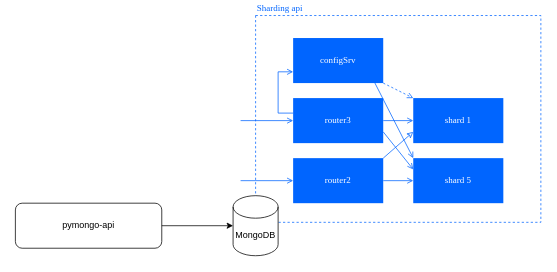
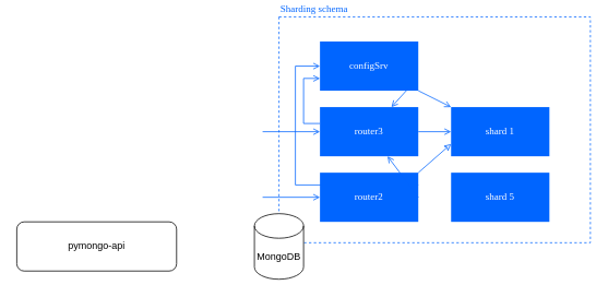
- <mxCell id="2" value="&lt;font face=&quot;SB Sans Interface&quot;&gt;&lt;span style=&quot;background-color: rgb(255, 255, 255);&quot;&gt;Sharding api&lt;/span&gt;&lt;/font&gt;" style="dashed=1;strokeColor=#0065FF;fontColor=#0065FF;verticalAlign=bottom;labelPosition=center;verticalLabelPosition=top;align=left;textDirection=ltr;html=1;spacingBottom=0;labelBackgroundColor=none;whiteSpace=wrap;horizontal=1;fillColor=none;" parent="1" vertex="1"><mxGeometry x="340" y="20" width="380" height="275.5" as="geometry" /></mxCell>
+ <mxCell id="2" value="&lt;font face=&quot;SB Sans Interface&quot;&gt;&lt;span style=&quot;background-color: rgb(255, 255, 255);&quot;&gt;Sharding schema&lt;/span&gt;&lt;/font&gt;" style="dashed=1;strokeColor=#0065FF;fontColor=#0065FF;verticalAlign=bottom;labelPosition=center;verticalLabelPosition=top;align=left;textDirection=ltr;html=1;spacingBottom=0;labelBackgroundColor=none;whiteSpace=wrap;horizontal=1;fillColor=none;" parent="1" vertex="1"><mxGeometry x="340" y="20" width="380" height="275.5" as="geometry" /></mxCell>
- <mxCell id="15" value="" style="endArrow=open;html=1;rounded=0;endFill=0;strokeColor=#0065FF;dashed=1;" edge="1" parent="1" source="10" target="7"><mxGeometry width="50" height="50" relative="1" as="geometry"><mxPoint x="520" y="170" as="sourcePoint" /><mxPoint x="560" y="170" as="targetPoint" /></mxGeometry></mxCell>
+ <mxCell id="15" value="" style="endArrow=open;html=1;rounded=0;endFill=0;strokeColor=#0065FF;" edge="1" parent="1" source="10" target="7"><mxGeometry width="50" height="50" relative="1" as="geometry"><mxPoint x="520" y="170" as="sourcePoint" /><mxPoint x="560" y="170" as="targetPoint" /></mxGeometry></mxCell>
+ <mxCell id="18" value="" style="endArrow=open;html=1;rounded=0;endFill=0;strokeColor=#0065FF;edgeStyle=orthogonalEdgeStyle;exitX=1;exitY=0.25;exitDx=0;exitDy=0;" edge="1" parent="1" source="9" target="10"><mxGeometry width="50" height="50" relative="1" as="geometry"><mxPoint x="460" y="140" as="sourcePoint" /><mxPoint x="460" y="120" as="targetPoint" /><Array as="points"><mxPoint x="360" y="225" /><mxPoint x="360" y="80" /></Array></mxGeometry></mxCell>
- <mxCell id="16" value="" style="endArrow=open;html=1;rounded=0;endFill=0;strokeColor=#0065FF;exitX=0.897;exitY=0.957;exitDx=0;exitDy=0;exitPerimeter=0;entryX=0;entryY=0;entryDx=0;entryDy=0;" edge="1" parent="1" source="10" target="8"><mxGeometry width="50" height="50" relative="1" as="geometry"><mxPoint x="520" y="120" as="sourcePoint" /><mxPoint x="560" y="140" as="targetPoint" /></mxGeometry></mxCell>
+ <mxCell id="16" value="" style="endArrow=open;html=1;rounded=0;endFill=0;strokeColor=#0065FF;exitX=0.897;exitY=0.957;exitDx=0;exitDy=0;exitPerimeter=0;" edge="1" parent="1" source="10" target="6"><mxGeometry width="50" height="50" relative="1" as="geometry"><mxPoint x="520" y="120" as="sourcePoint" /><mxPoint x="560" y="140" as="targetPoint" /></mxGeometry></mxCell>
- <mxCell id="13" value="" style="endArrow=open;html=1;rounded=0;endFill=0;strokeColor=#0065FF;exitX=1;exitY=0.75;exitDx=0;exitDy=0;entryX=0;entryY=0.25;entryDx=0;entryDy=0;" parent="1" source="6" target="8" edge="1"><mxGeometry width="50" height="50" relative="1" as="geometry"><mxPoint x="520" y="170" as="sourcePoint" /><mxPoint x="560" y="170" as="targetPoint" /></mxGeometry></mxCell>
- <mxCell id="12" value="" style="endArrow=open;html=1;rounded=0;endFill=0;strokeColor=#0065FF;exitX=1;exitY=0.5;exitDx=0;exitDy=0;" parent="1" source="9" target="8" edge="1"><mxGeometry width="50" height="50" relative="1" as="geometry"><mxPoint x="520" y="239.5" as="sourcePoint" /><mxPoint x="560" y="239.5" as="targetPoint" /></mxGeometry></mxCell>
+ <mxCell id="12" value="" style="endArrow=open;html=1;rounded=0;endFill=0;strokeColor=#0065FF;exitX=1;exitY=0.5;exitDx=0;exitDy=0;" parent="1" source="9" target="6" edge="1"><mxGeometry width="50" height="50" relative="1" as="geometry"><mxPoint x="520" y="239.5" as="sourcePoint" /><mxPoint x="560" y="239.5" as="targetPoint" /></mxGeometry></mxCell>
- <mxCell id="5" style="edgeStyle=orthogonalEdgeStyle;rounded=0;orthogonalLoop=1;jettySize=auto;html=1;exitX=1;exitY=0.5;exitDx=0;exitDy=0;entryX=0;entryY=0.5;entryDx=0;entryDy=0;entryPerimeter=0;" parent="1" source="4" target="3" edge="1"><mxGeometry relative="1" as="geometry" /></mxCell>
